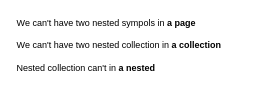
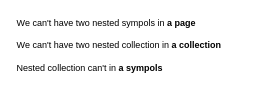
- <mxCell id="4" value="Nested collection can't in &lt;b&gt;a nested&lt;/b&gt;" style="text;html=1;strokeColor=none;fillColor=none;align=left;verticalAlign=middle;whiteSpace=wrap;rounded=0;" vertex="1" parent="1"><mxGeometry x="20" y="80" width="300" height="20" as="geometry" /></mxCell>
+ <mxCell id="4" value="Nested collection can't in &lt;b&gt;a sympols&lt;/b&gt;" style="text;html=1;strokeColor=none;fillColor=none;align=left;verticalAlign=middle;whiteSpace=wrap;rounded=0;" vertex="1" parent="1"><mxGeometry x="20" y="80" width="300" height="20" as="geometry" /></mxCell>
